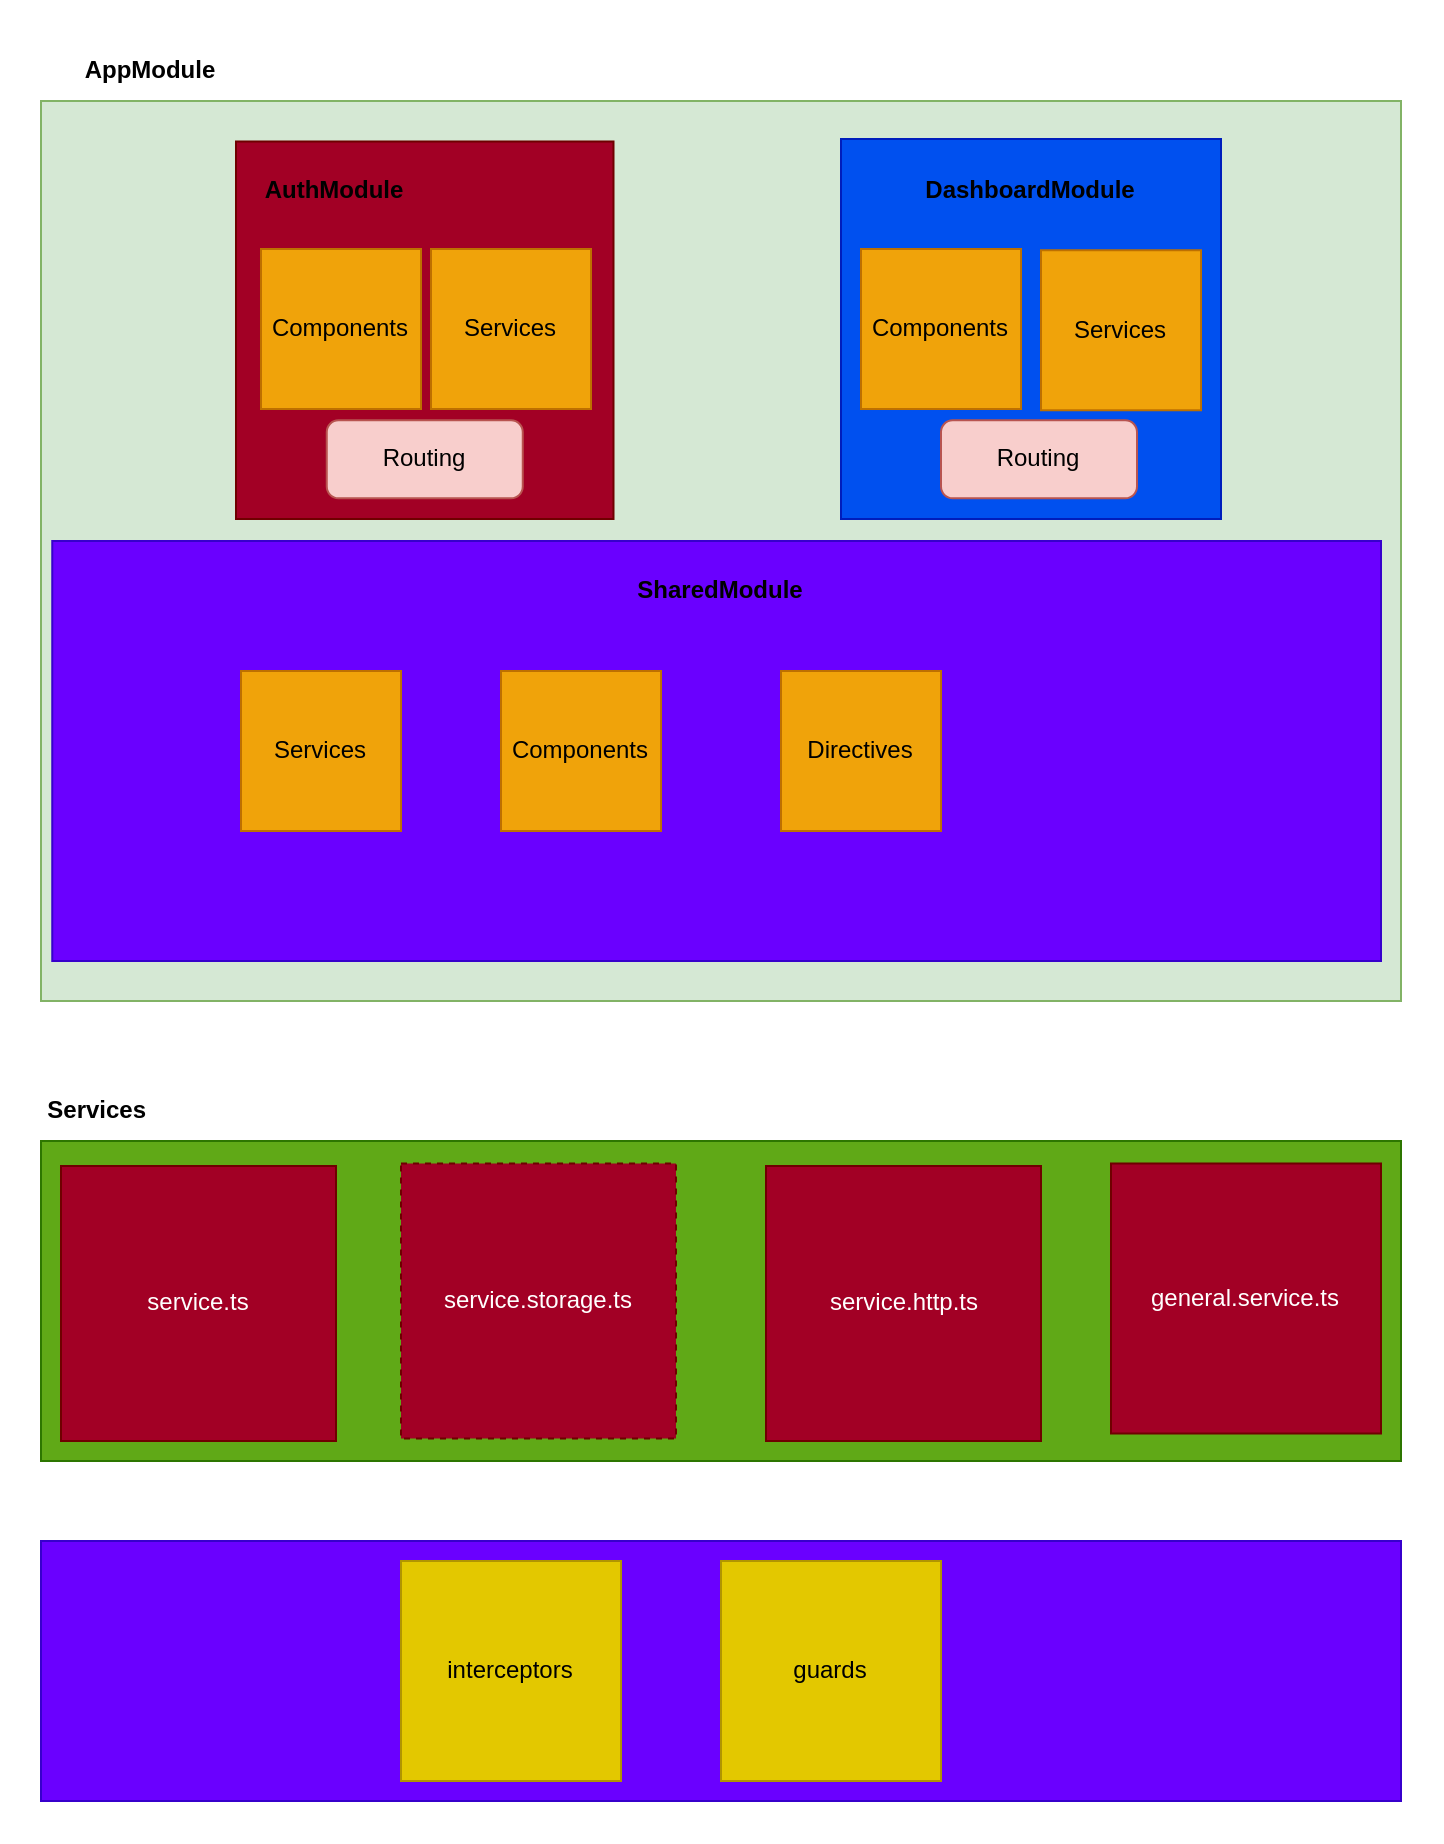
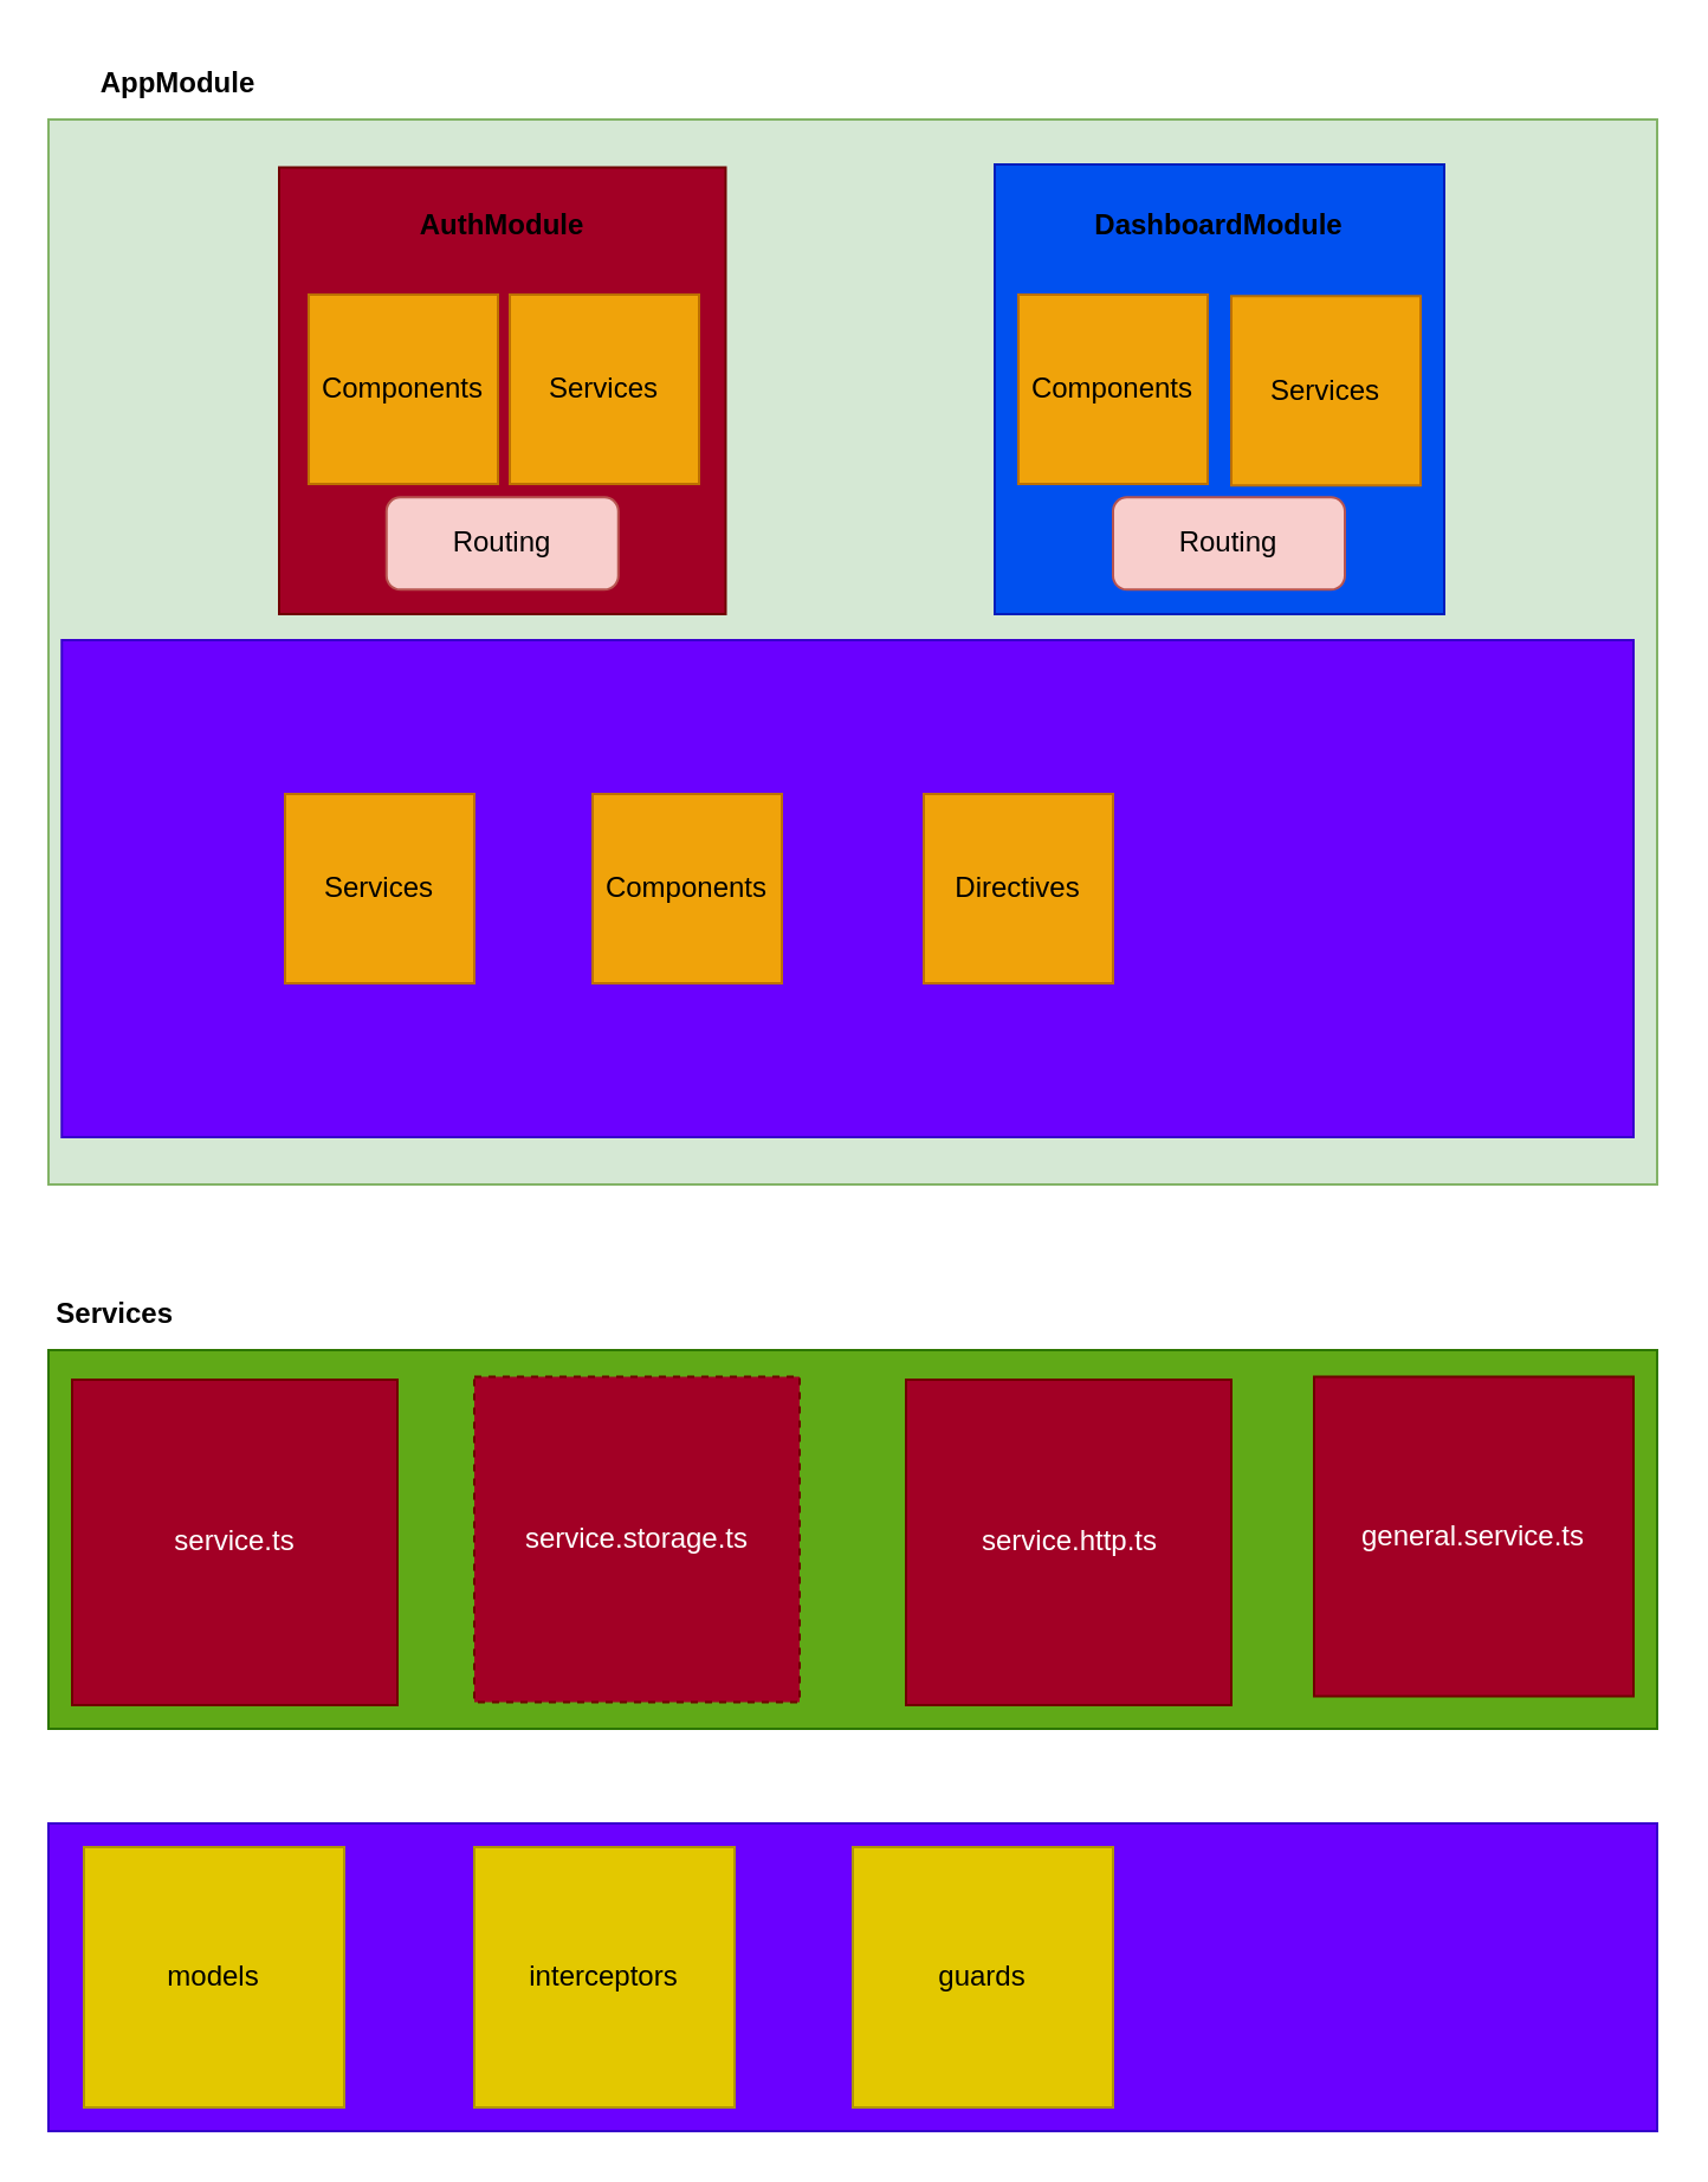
- <mxCell id="5" value="&lt;b&gt;AuthModule&lt;/b&gt;" style="text;html=1;align=center;verticalAlign=middle;whiteSpace=wrap;rounded=0;" parent="1" vertex="1"><mxGeometry x="136.88" y="80" width="60" height="30" as="geometry" /></mxCell>
+ <mxCell id="5" value="&lt;b&gt;AuthModule&lt;/b&gt;" style="text;html=1;align=center;verticalAlign=middle;whiteSpace=wrap;rounded=0;" parent="1" vertex="1"><mxGeometry x="181.88" y="80" width="60" height="30" as="geometry" /></mxCell>
- <mxCell id="9" value="&lt;b&gt;SharedModule&lt;/b&gt;" style="text;html=1;align=center;verticalAlign=middle;whiteSpace=wrap;rounded=0;" parent="1" vertex="1"><mxGeometry x="330" y="280" width="60" height="30" as="geometry" /></mxCell>
+ <mxCell id="26" value="models" style="whiteSpace=wrap;html=1;aspect=fixed;fillColor=#e3c800;fontColor=#000000;strokeColor=#B09500;" vertex="1" parent="1"><mxGeometry x="35" y="780" width="110" height="110" as="geometry" /></mxCell>
